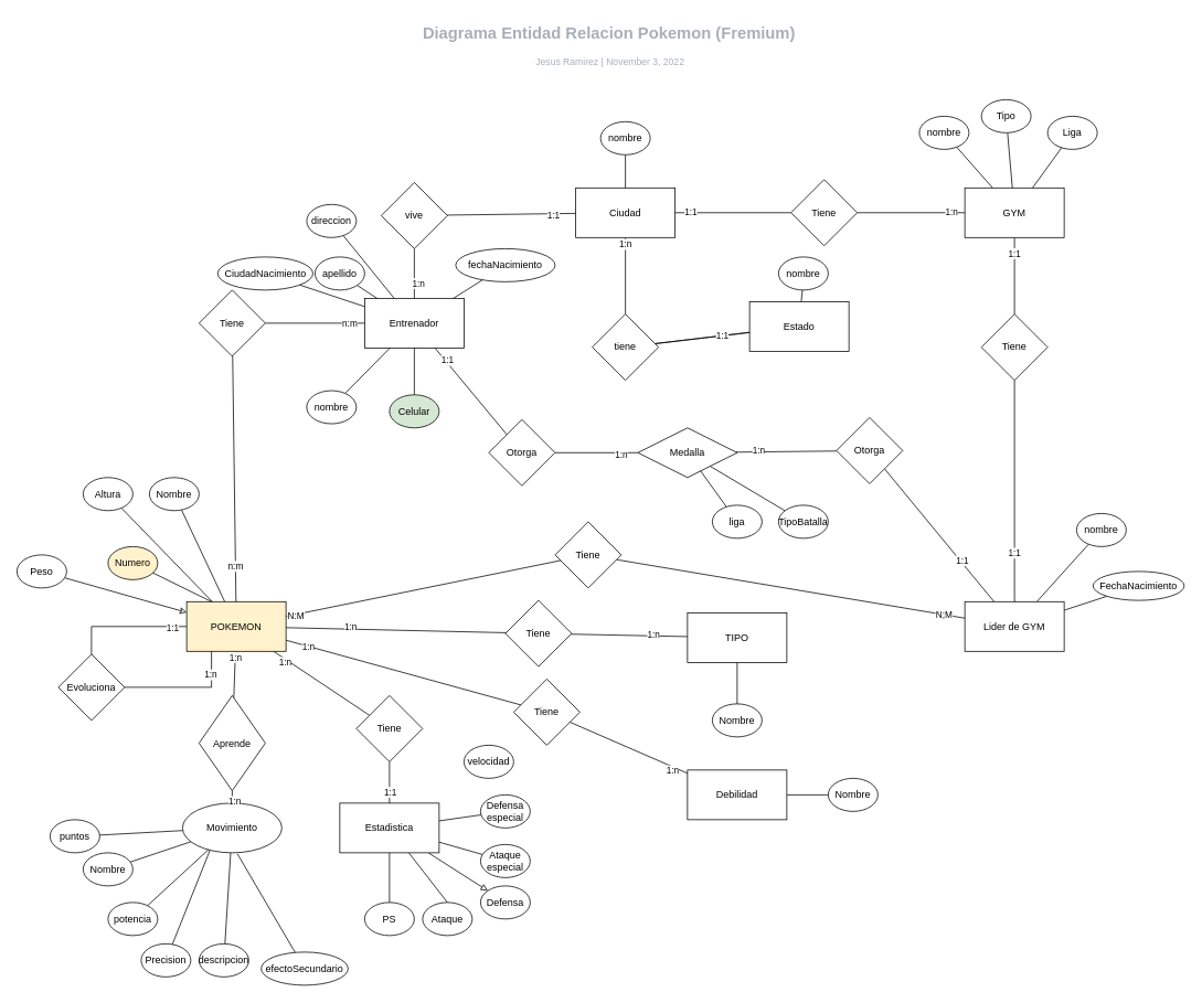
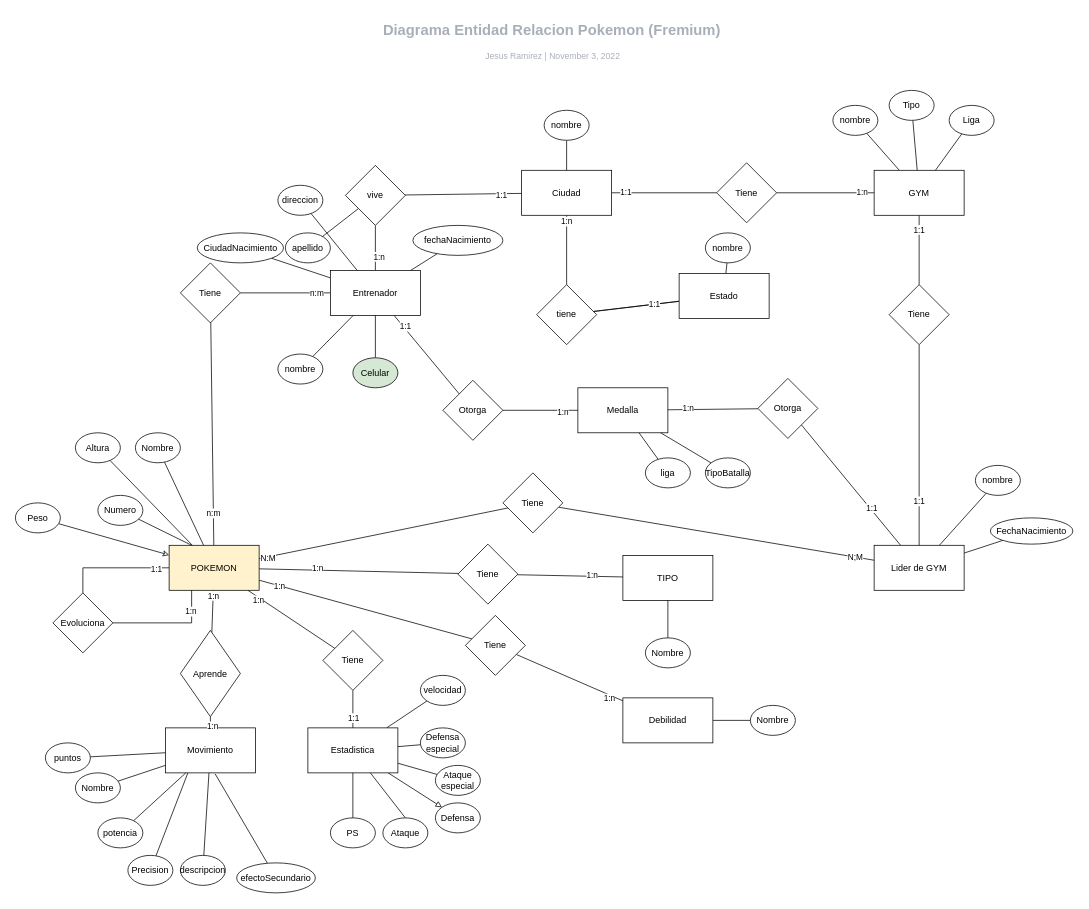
- <mxCell id="53" style="edgeStyle=none;rounded=0;orthogonalLoop=1;jettySize=auto;html=1;endArrow=none;endFill=0;" parent="1" source="54" target="47" edge="1"><mxGeometry relative="1" as="geometry"><mxPoint x="114.922" y="193.911" as="sourcePoint" /></mxGeometry></mxCell>
+ <mxCell id="53" style="edgeStyle=none;rounded=0;orthogonalLoop=1;jettySize=auto;html=1;endArrow=none;endFill=0;" parent="1" source="54" target="64" edge="1"><mxGeometry relative="1" as="geometry"><mxPoint x="114.922" y="193.911" as="sourcePoint" /></mxGeometry></mxCell>
- <mxCell id="14" value="Medalla" style="rhombus;whiteSpace=wrap;html=1;" parent="1" vertex="1"><mxGeometry x="770" y="516.56" width="120" height="60" as="geometry" /></mxCell>
+ <mxCell id="14" value="Medalla" style="rounded=0;whiteSpace=wrap;html=1;" parent="1" vertex="1"><mxGeometry x="770" y="516.56" width="120" height="60" as="geometry" /></mxCell>
- <mxCell id="24" value="Numero" style="ellipse;whiteSpace=wrap;html=1;fillColor=#fff2cc;" parent="1" vertex="1"><mxGeometry x="130" y="660" width="60" height="40" as="geometry" /></mxCell>
+ <mxCell id="24" value="Numero" style="ellipse;whiteSpace=wrap;html=1;" parent="1" vertex="1"><mxGeometry x="130" y="660" width="60" height="40" as="geometry" /></mxCell>
+ <mxCell id="132" style="edgeStyle=none;rounded=0;orthogonalLoop=1;jettySize=auto;html=1;endArrow=none;endFill=0;" parent="1" source="133" target="144" edge="1"><mxGeometry relative="1" as="geometry" /></mxCell>
- <mxCell id="143" value="Defensa especial" style="ellipse;whiteSpace=wrap;html=1;" parent="1" vertex="1"><mxGeometry x="580" y="960" width="60" height="40" as="geometry" /></mxCell>
+ <mxCell id="143" value="Defensa especial" style="ellipse;whiteSpace=wrap;html=1;" parent="1" vertex="1"><mxGeometry x="560" y="970" width="60" height="40" as="geometry" /></mxCell>
- <mxCell id="34" value="Movimiento" style="ellipse;whiteSpace=wrap;html=1;" parent="1" vertex="1"><mxGeometry x="220" y="970" width="120" height="60" as="geometry" /></mxCell>
+ <mxCell id="34" value="Movimiento" style="rounded=0;whiteSpace=wrap;html=1;" parent="1" vertex="1"><mxGeometry x="220" y="970" width="120" height="60" as="geometry" /></mxCell>
